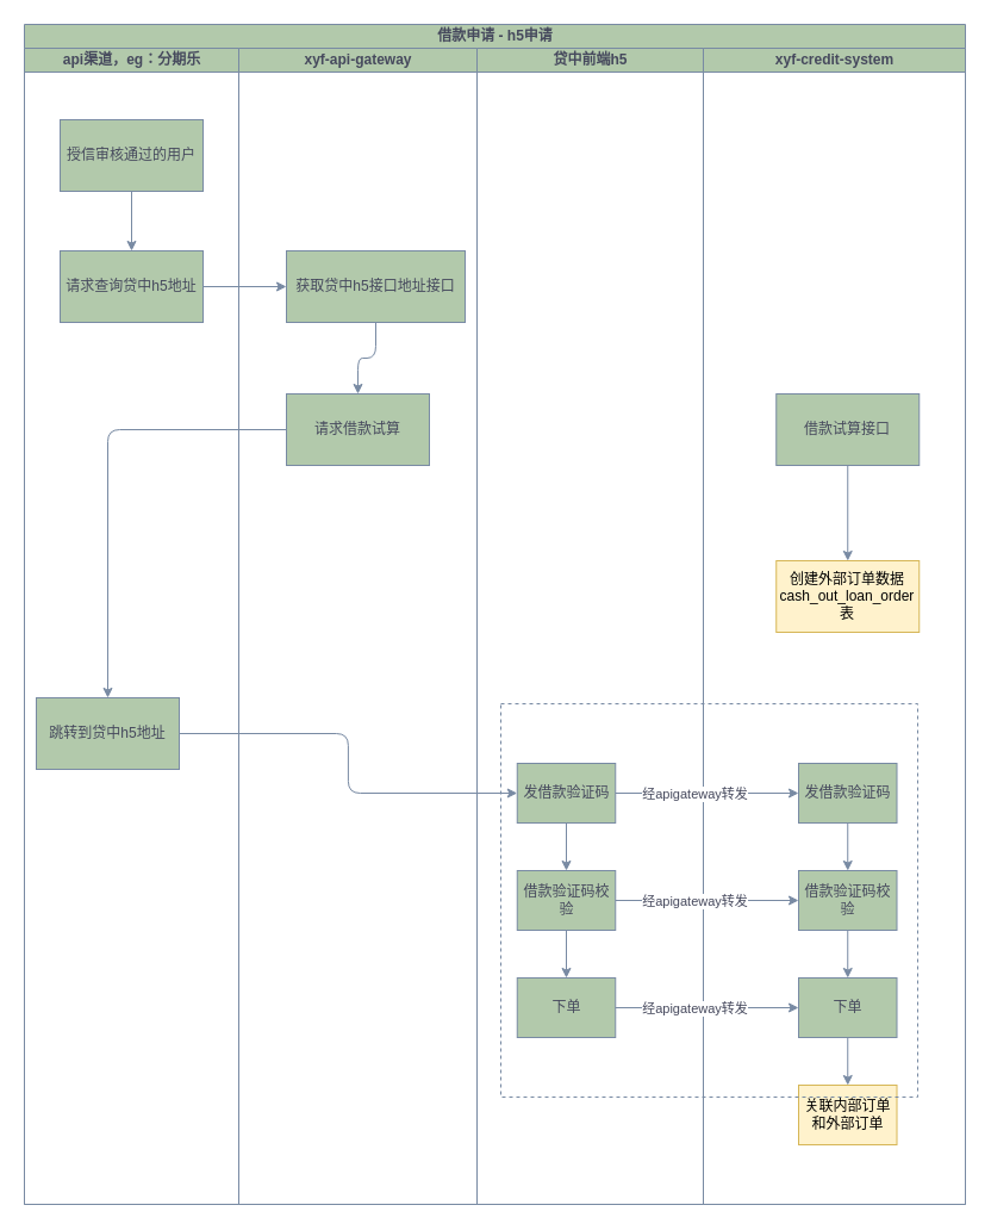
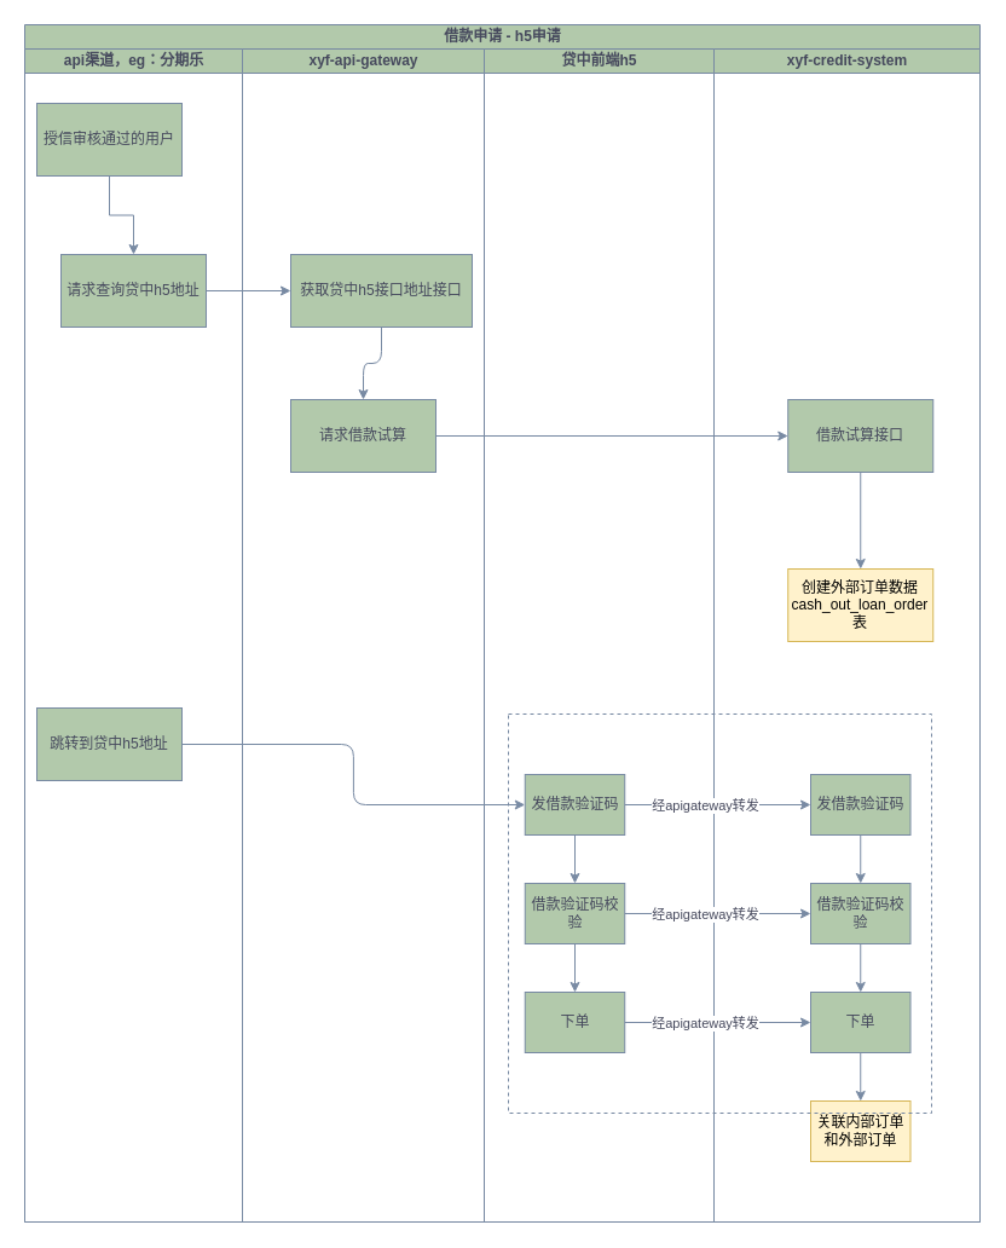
- <mxCell id="5" value="授信审核通过的用户" style="rounded=0;whiteSpace=wrap;html=1;strokeColor=#788AA3;fontColor=#46495D;fillColor=#B2C9AB;" vertex="1" parent="3"><mxGeometry x="30" y="60" width="120" height="60" as="geometry" /></mxCell>
+ <mxCell id="5" value="授信审核通过的用户" style="rounded=0;whiteSpace=wrap;html=1;strokeColor=#788AA3;fontColor=#46495D;fillColor=#B2C9AB;" vertex="1" parent="3"><mxGeometry x="10" y="45" width="120" height="60" as="geometry" /></mxCell>
- <mxCell id="38" style="edgeStyle=orthogonalEdgeStyle;curved=0;rounded=1;orthogonalLoop=1;jettySize=auto;html=1;strokeColor=#788AA3;align=center;verticalAlign=middle;fontFamily=Helvetica;fontSize=11;fontColor=#46495D;labelBackgroundColor=default;endArrow=classic;fillColor=#B2C9AB;" edge="1" parent="2" source="11" target="7"><mxGeometry relative="1" as="geometry" /></mxCell>
+ <mxCell id="38" style="edgeStyle=orthogonalEdgeStyle;curved=0;rounded=1;orthogonalLoop=1;jettySize=auto;html=1;strokeColor=#788AA3;align=center;verticalAlign=middle;fontFamily=Helvetica;fontSize=11;fontColor=#46495D;labelBackgroundColor=default;endArrow=classic;fillColor=#B2C9AB;" edge="1" parent="2" source="11" target="27"><mxGeometry relative="1" as="geometry" /></mxCell>
